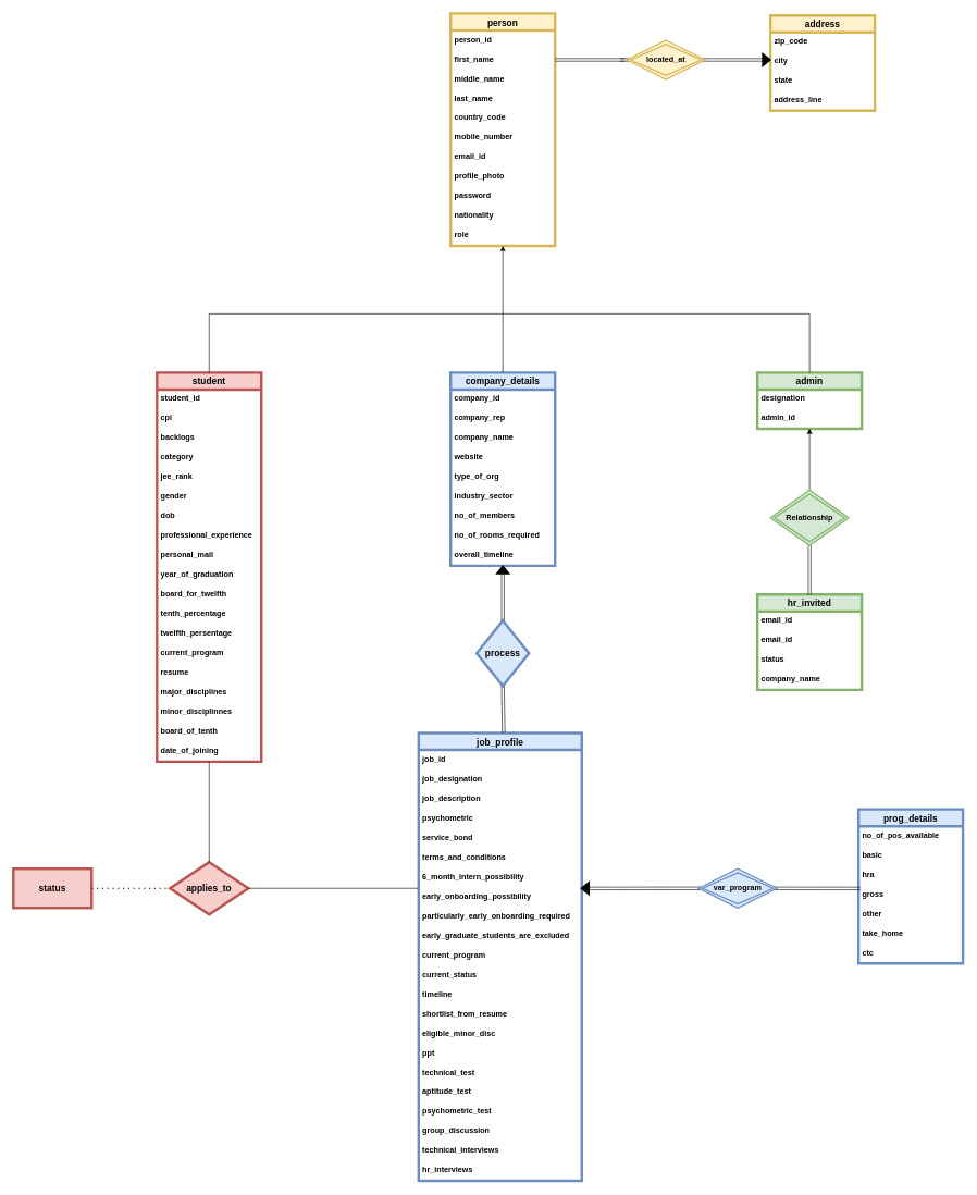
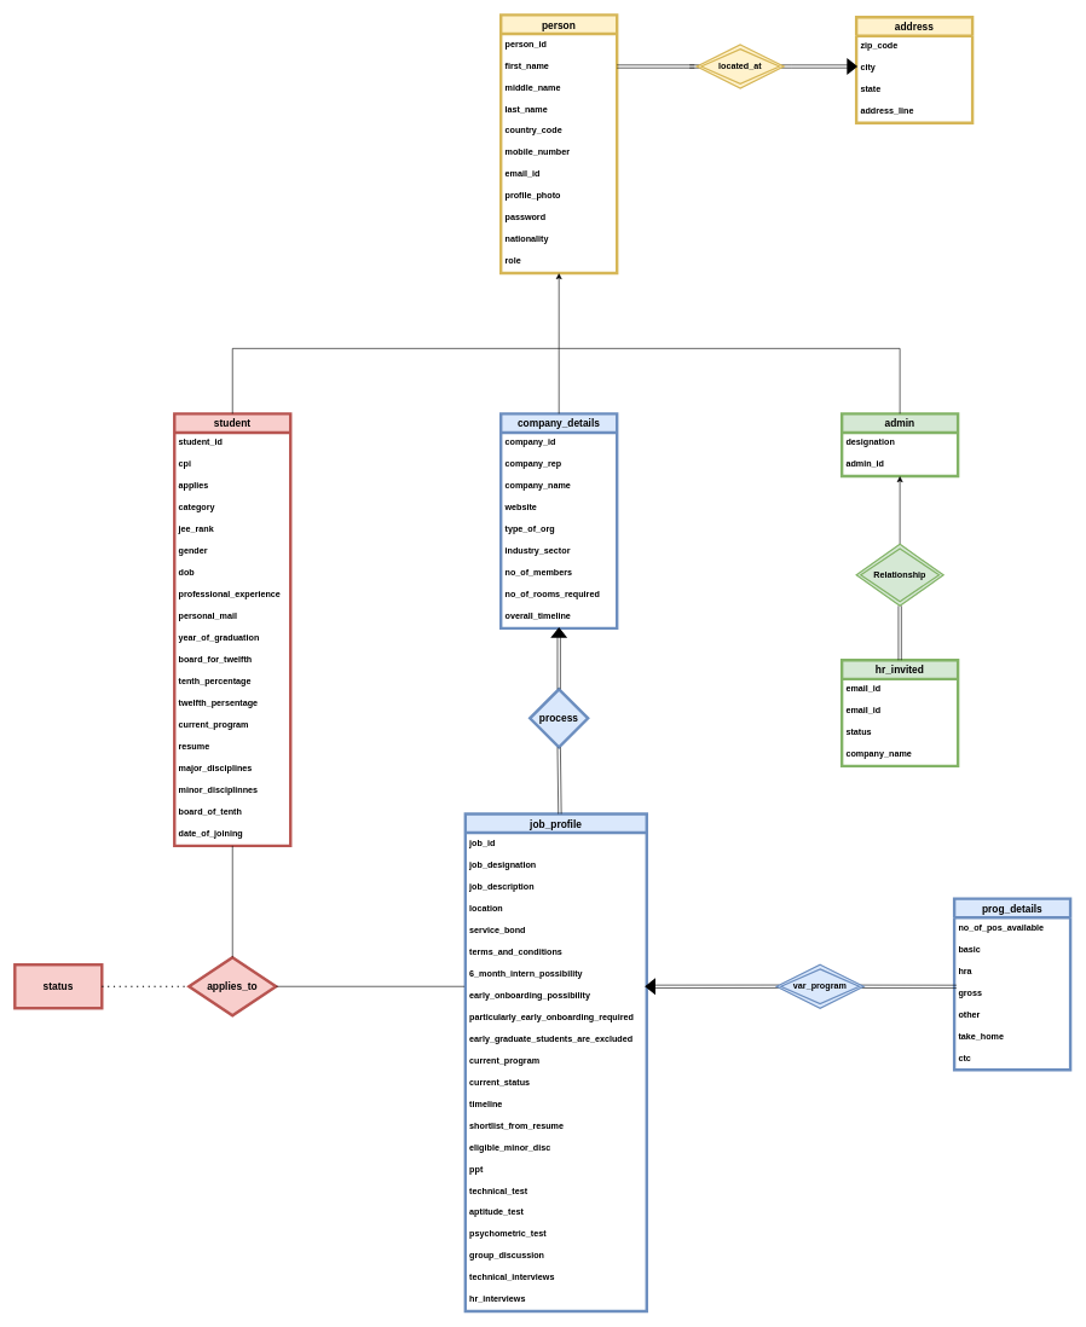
- <mxCell id="22" value="backlogs" style="text;strokeColor=none;fillColor=none;spacingLeft=4;spacingRight=4;overflow=hidden;rotatable=0;points=[[0,0.5],[1,0.5]];portConstraint=eastwest;fontSize=12;fontStyle=1" parent="19" vertex="1"><mxGeometry y="86" width="160" height="30" as="geometry" /></mxCell>
+ <mxCell id="22" value="applies" style="text;strokeColor=none;fillColor=none;spacingLeft=4;spacingRight=4;overflow=hidden;rotatable=0;points=[[0,0.5],[1,0.5]];portConstraint=eastwest;fontSize=12;fontStyle=1" parent="19" vertex="1"><mxGeometry y="86" width="160" height="30" as="geometry" /></mxCell>
- <mxCell id="98" value="process" style="rhombus;whiteSpace=wrap;html=1;strokeWidth=4;fillColor=#dae8fc;strokeColor=#6c8ebf;fontSize=14;fontStyle=1;startSize=26;" parent="1" vertex="1"><mxGeometry x="730" y="950" width="80" height="100" as="geometry" /></mxCell>
+ <mxCell id="98" value="process" style="rhombus;whiteSpace=wrap;html=1;strokeWidth=4;fillColor=#dae8fc;strokeColor=#6c8ebf;fontSize=14;fontStyle=1;startSize=26;" parent="1" vertex="1"><mxGeometry x="730" y="950" width="80" height="80" as="geometry" /></mxCell>
- <mxCell id="43" value="psychometric" style="text;strokeColor=none;fillColor=none;spacingLeft=4;spacingRight=4;overflow=hidden;rotatable=0;points=[[0,0.5],[1,0.5]];portConstraint=eastwest;fontSize=12;fontStyle=1" parent="39" vertex="1"><mxGeometry y="116" width="250" height="30" as="geometry" /></mxCell>
+ <mxCell id="43" value="location" style="text;strokeColor=none;fillColor=none;spacingLeft=4;spacingRight=4;overflow=hidden;rotatable=0;points=[[0,0.5],[1,0.5]];portConstraint=eastwest;fontSize=12;fontStyle=1" parent="39" vertex="1"><mxGeometry y="116" width="250" height="30" as="geometry" /></mxCell>
